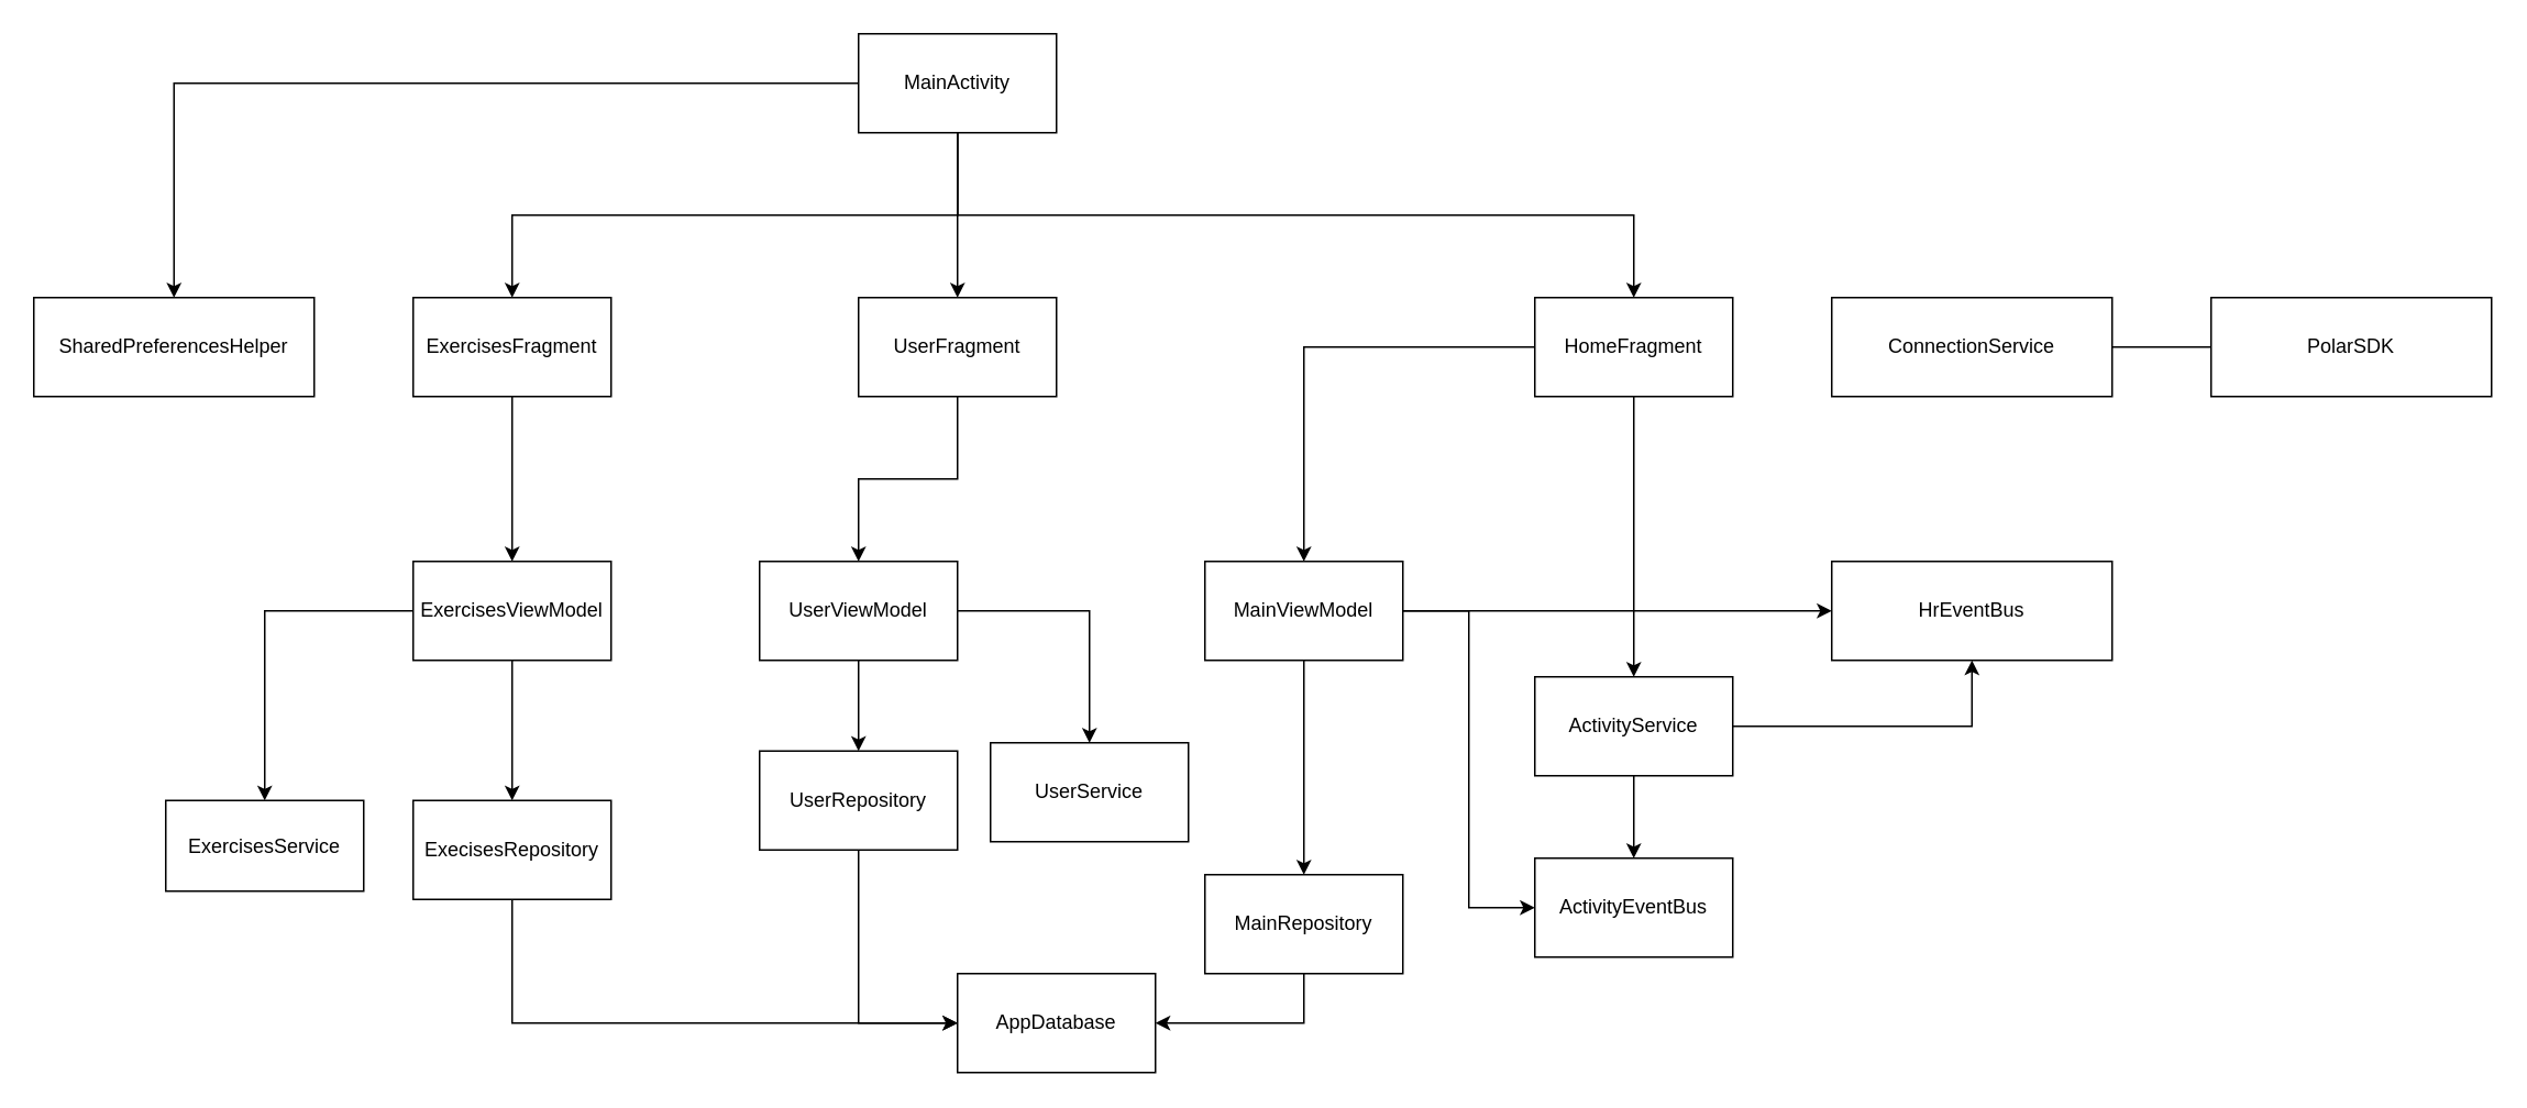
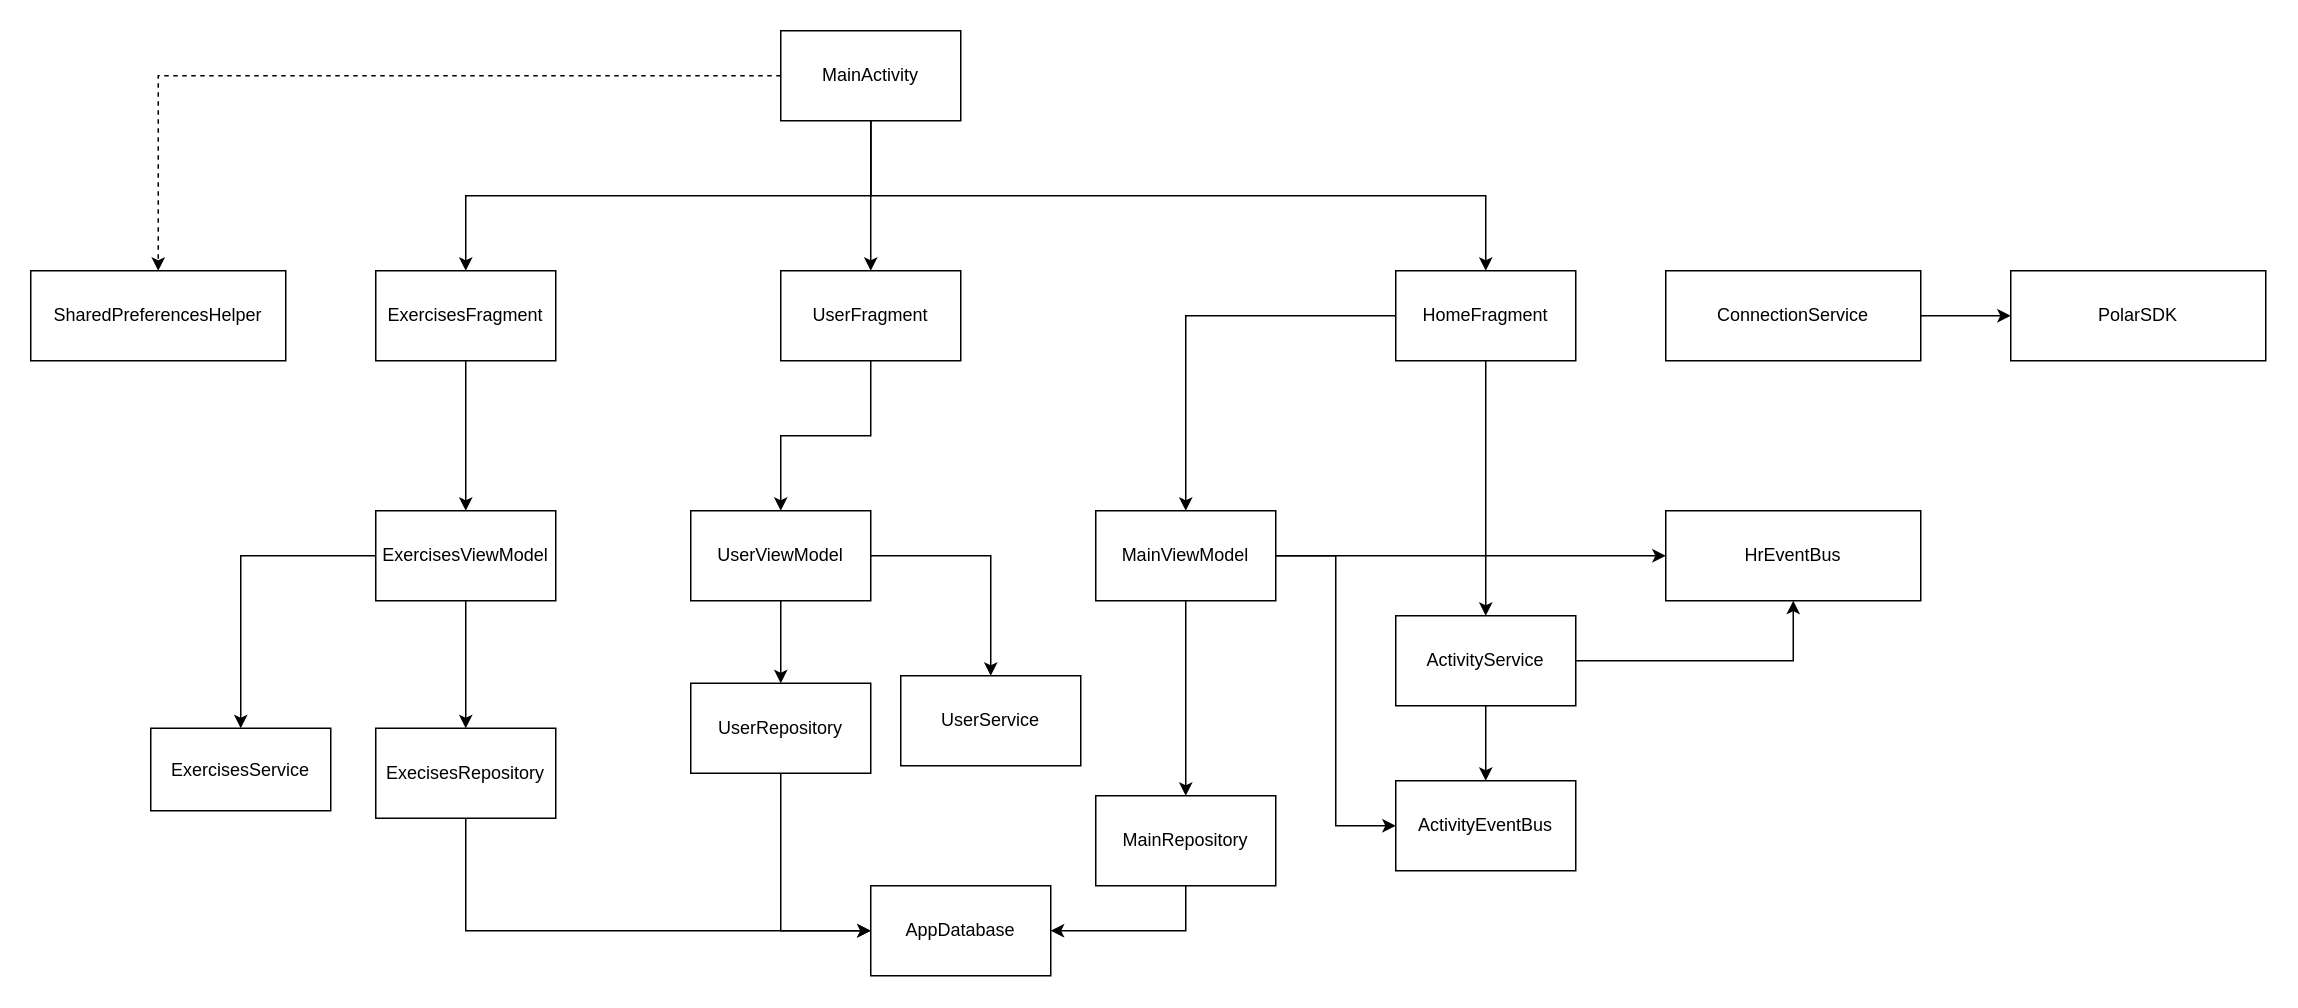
- <mxCell id="5" value="" style="edgeStyle=orthogonalEdgeStyle;rounded=0;orthogonalLoop=1;jettySize=auto;html=1;" edge="1" parent="1" source="6" target="41"><mxGeometry relative="1" as="geometry" /></mxCell>
+ <mxCell id="5" value="" style="edgeStyle=orthogonalEdgeStyle;rounded=0;orthogonalLoop=1;jettySize=auto;html=1;dashed=1;" edge="1" parent="1" source="6" target="41"><mxGeometry relative="1" as="geometry" /></mxCell>
- <mxCell id="31" value="" style="edgeStyle=orthogonalEdgeStyle;rounded=0;orthogonalLoop=1;jettySize=auto;html=1;endArrow=none;" edge="1" parent="1" source="32" target="33"><mxGeometry relative="1" as="geometry" /></mxCell>
+ <mxCell id="31" value="" style="edgeStyle=orthogonalEdgeStyle;rounded=0;orthogonalLoop=1;jettySize=auto;html=1;" edge="1" parent="1" source="32" target="33"><mxGeometry relative="1" as="geometry" /></mxCell>
